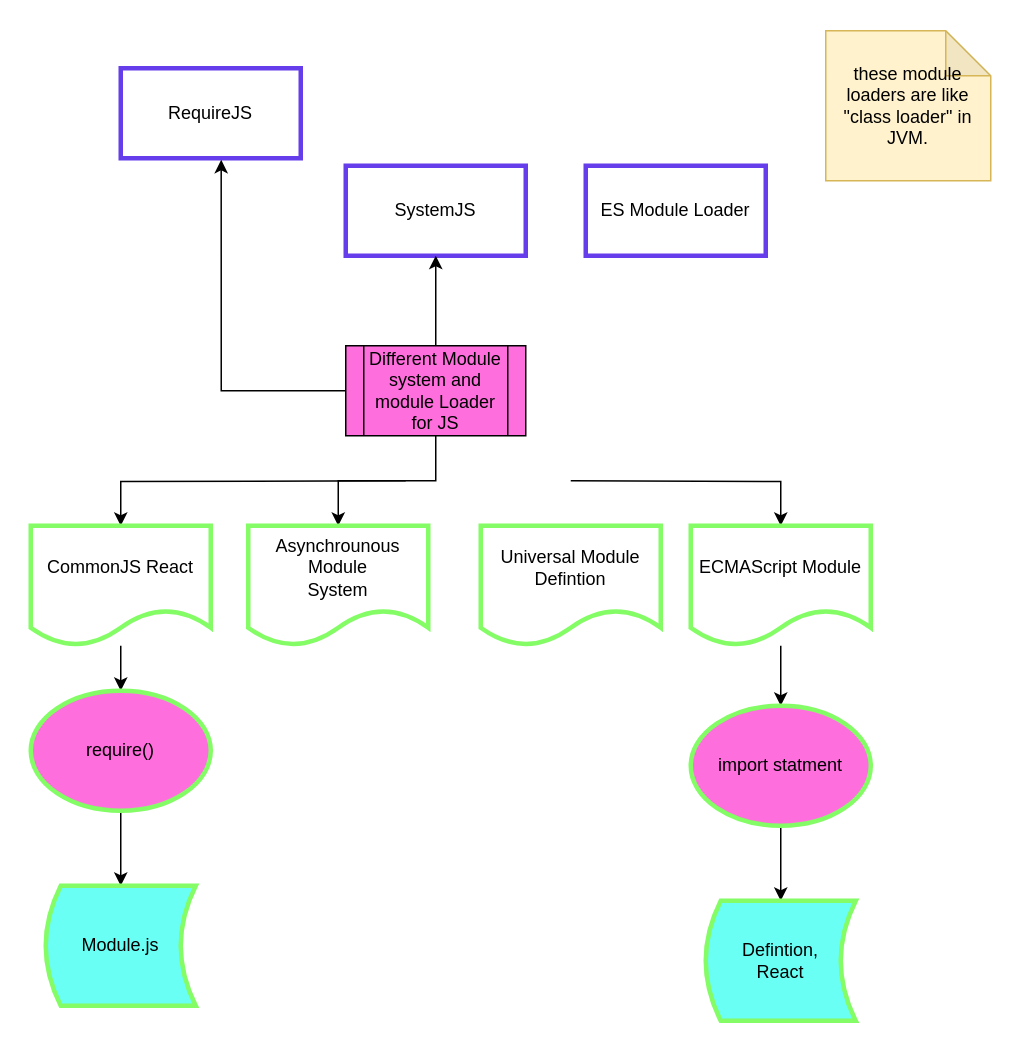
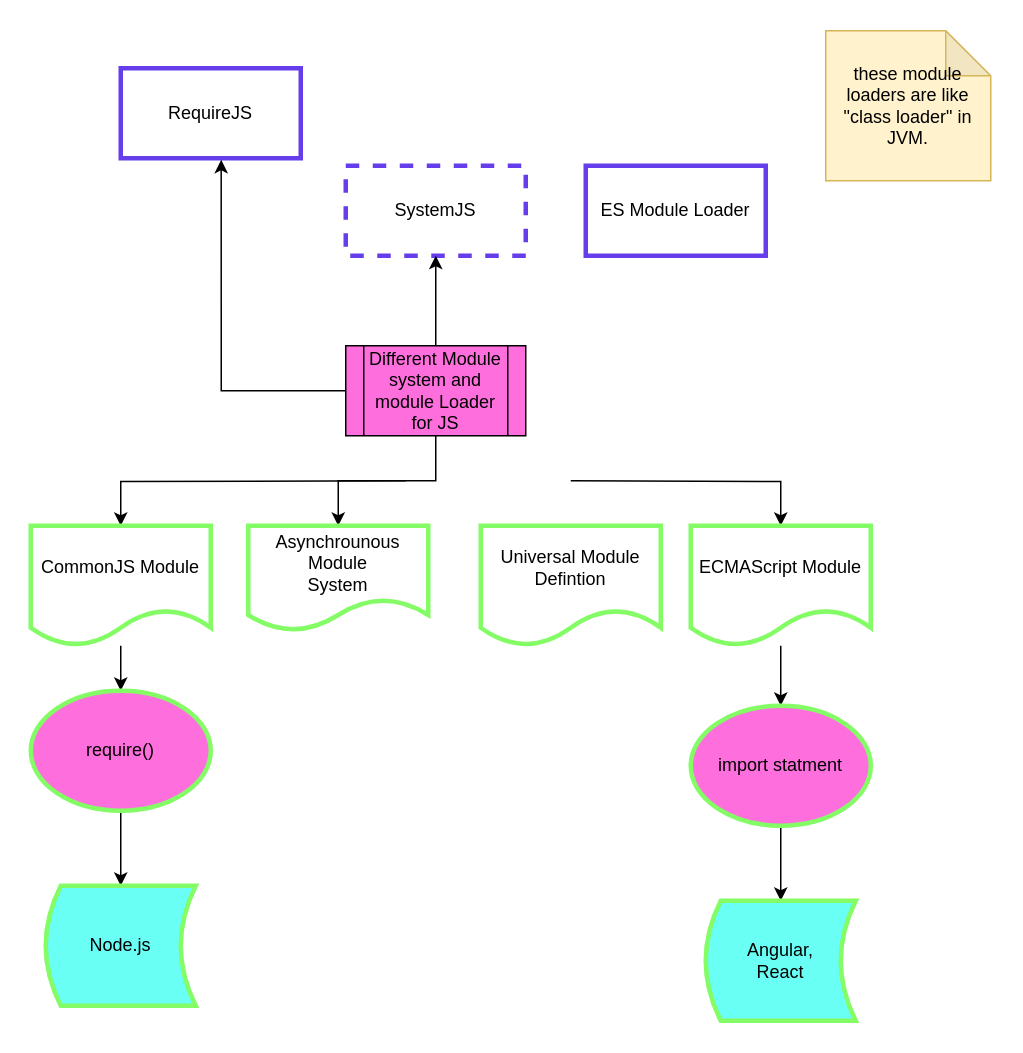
- <mxCell id="2" value="SystemJS" style="rounded=0;whiteSpace=wrap;html=1;strokeWidth=3;strokeColor=#663DEB;" parent="1" vertex="1"><mxGeometry x="230" y="110" width="120" height="60" as="geometry" /></mxCell>
+ <mxCell id="2" value="SystemJS" style="rounded=0;whiteSpace=wrap;html=1;strokeWidth=3;strokeColor=#663DEB;dashed=1;" parent="1" vertex="1"><mxGeometry x="230" y="110" width="120" height="60" as="geometry" /></mxCell>
- <mxCell id="12" value="CommonJS React" style="shape=document;whiteSpace=wrap;html=1;boundedLbl=1;strokeWidth=3;strokeColor=#83FC65;" parent="1" vertex="1"><mxGeometry x="20" y="350" width="120" height="80" as="geometry" /></mxCell>
+ <mxCell id="12" value="CommonJS Module" style="shape=document;whiteSpace=wrap;html=1;boundedLbl=1;strokeWidth=3;strokeColor=#83FC65;" parent="1" vertex="1"><mxGeometry x="20" y="350" width="120" height="80" as="geometry" /></mxCell>
- <mxCell id="16" value="Asynchrounous Module&lt;br&gt;System" style="shape=document;whiteSpace=wrap;html=1;boundedLbl=1;strokeWidth=3;strokeColor=#83FC65;" parent="1" vertex="1"><mxGeometry x="165" y="350" width="120" height="80" as="geometry" /></mxCell>
+ <mxCell id="16" value="Asynchrounous Module&lt;br&gt;System" style="shape=document;whiteSpace=wrap;html=1;boundedLbl=1;strokeWidth=3;strokeColor=#83FC65;" parent="1" vertex="1"><mxGeometry x="165" y="350" width="120" height="70" as="geometry" /></mxCell>
- <mxCell id="21" value="Module.js" style="shape=dataStorage;whiteSpace=wrap;html=1;strokeColor=#83FC65;strokeWidth=3;fillColor=#69FFF5;" parent="1" vertex="1"><mxGeometry x="30" y="590" width="100" height="80" as="geometry" /></mxCell>
+ <mxCell id="21" value="Node.js" style="shape=dataStorage;whiteSpace=wrap;html=1;strokeColor=#83FC65;strokeWidth=3;fillColor=#69FFF5;" parent="1" vertex="1"><mxGeometry x="30" y="590" width="100" height="80" as="geometry" /></mxCell>
- <mxCell id="22" value="Defintion, &lt;br&gt;React" style="shape=dataStorage;whiteSpace=wrap;html=1;strokeColor=#83FC65;strokeWidth=3;fillColor=#69FFF5;" parent="1" vertex="1"><mxGeometry x="470" y="600" width="100" height="80" as="geometry" /></mxCell>
+ <mxCell id="22" value="Angular, &lt;br&gt;React" style="shape=dataStorage;whiteSpace=wrap;html=1;strokeColor=#83FC65;strokeWidth=3;fillColor=#69FFF5;" parent="1" vertex="1"><mxGeometry x="470" y="600" width="100" height="80" as="geometry" /></mxCell>
